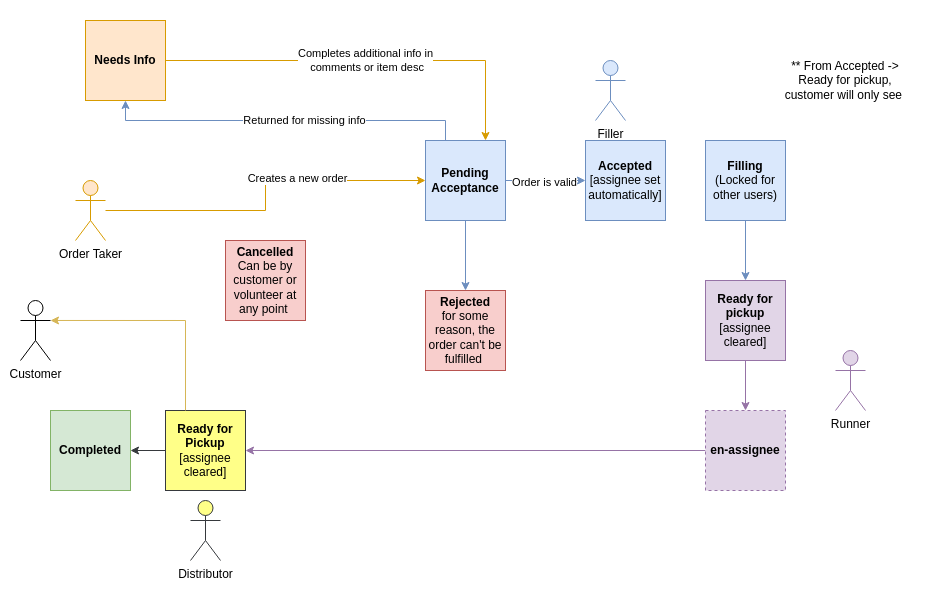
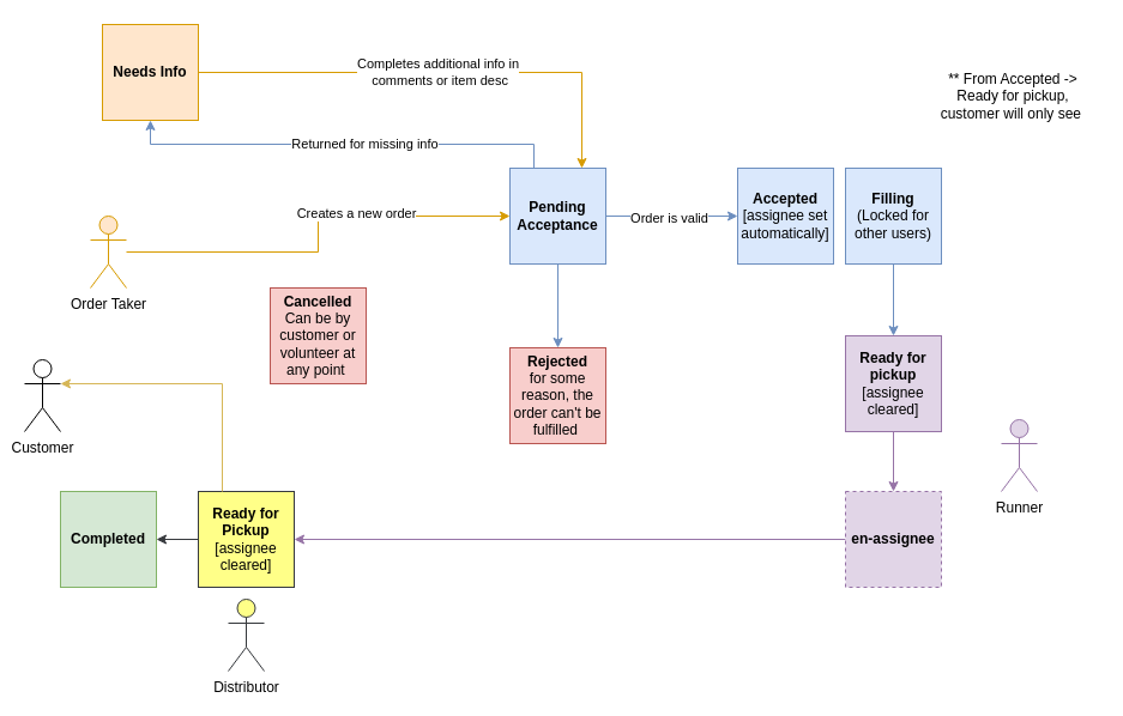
- <mxCell id="25" value="Filler" style="shape=umlActor;verticalLabelPosition=bottom;verticalAlign=top;html=1;outlineConnect=0;fillColor=#dae8fc;strokeColor=#6c8ebf;" parent="1" vertex="1"><mxGeometry x="595" y="60" width="30" height="60" as="geometry" /></mxCell>
- <mxCell id="12" value="Accepted&lt;div&gt;&lt;span style=&quot;font-weight: 400;&quot;&gt;[assignee set automatically]&lt;/span&gt;&lt;br&gt;&lt;/div&gt;" style="whiteSpace=wrap;html=1;aspect=fixed;fillColor=#dae8fc;strokeColor=#6c8ebf;fontStyle=1" parent="1" vertex="1"><mxGeometry x="585" y="140" width="80" height="80" as="geometry" /></mxCell>
+ <mxCell id="12" value="Accepted&lt;div&gt;&lt;span style=&quot;font-weight: 400;&quot;&gt;[assignee set automatically]&lt;/span&gt;&lt;br&gt;&lt;/div&gt;" style="whiteSpace=wrap;html=1;aspect=fixed;fillColor=#dae8fc;strokeColor=#6c8ebf;fontStyle=1" parent="1" vertex="1"><mxGeometry x="615" y="140" width="80" height="80" as="geometry" /></mxCell>
